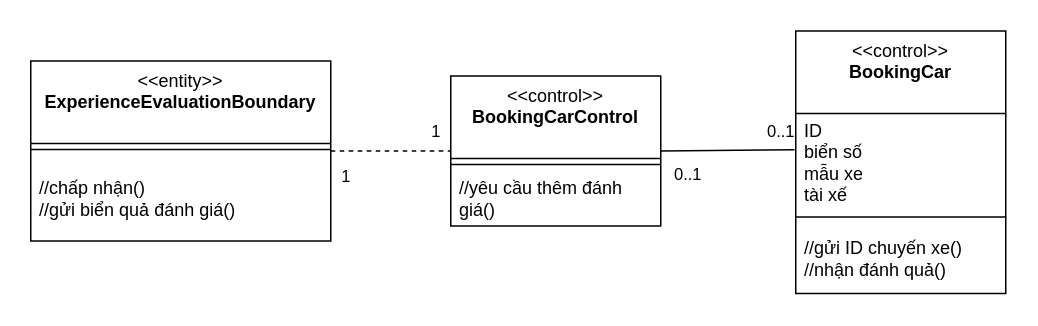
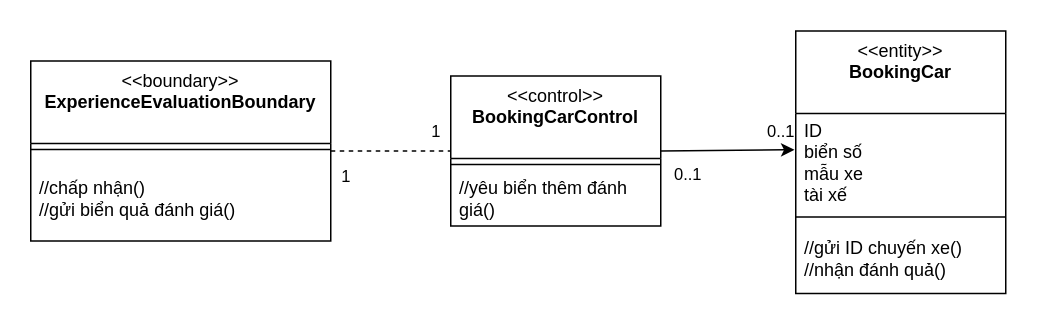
- <mxCell id="8" value="&amp;lt;&amp;lt;control&amp;gt;&amp;gt;&lt;br&gt;&lt;b&gt;BookingCar&lt;/b&gt;" style="swimlane;fontStyle=0;align=center;verticalAlign=top;childLayout=stackLayout;horizontal=1;startSize=55;horizontalStack=0;resizeParent=1;resizeParentMax=0;resizeLast=0;collapsible=0;marginBottom=0;html=1;whiteSpace=wrap;" vertex="1" parent="1"><mxGeometry x="530" y="20" width="140" height="175" as="geometry" /></mxCell>
+ <mxCell id="8" value="&amp;lt;&amp;lt;entity&amp;gt;&amp;gt;&lt;br&gt;&lt;b&gt;BookingCar&lt;/b&gt;" style="swimlane;fontStyle=0;align=center;verticalAlign=top;childLayout=stackLayout;horizontal=1;startSize=55;horizontalStack=0;resizeParent=1;resizeParentMax=0;resizeLast=0;collapsible=0;marginBottom=0;html=1;whiteSpace=wrap;" vertex="1" parent="1"><mxGeometry x="530" y="20" width="140" height="175" as="geometry" /></mxCell>
- <mxCell id="2" value="&amp;lt;&amp;lt;entity&amp;gt;&amp;gt;&lt;br&gt;&lt;b&gt;ExperienceEvaluationBoundary&lt;/b&gt;" style="swimlane;fontStyle=0;align=center;verticalAlign=top;childLayout=stackLayout;horizontal=1;startSize=55;horizontalStack=0;resizeParent=1;resizeParentMax=0;resizeLast=0;collapsible=0;marginBottom=0;html=1;whiteSpace=wrap;" vertex="1" parent="1"><mxGeometry x="20" y="40" width="200" height="120" as="geometry" /></mxCell>
+ <mxCell id="2" value="&amp;lt;&amp;lt;boundary&amp;gt;&amp;gt;&lt;br&gt;&lt;b&gt;ExperienceEvaluationBoundary&lt;/b&gt;" style="swimlane;fontStyle=0;align=center;verticalAlign=top;childLayout=stackLayout;horizontal=1;startSize=55;horizontalStack=0;resizeParent=1;resizeParentMax=0;resizeLast=0;collapsible=0;marginBottom=0;html=1;whiteSpace=wrap;" vertex="1" parent="1"><mxGeometry x="20" y="40" width="200" height="120" as="geometry" /></mxCell>
- <mxCell id="13" value="" style="endArrow=none;html=1;rounded=0;entryX=-0.006;entryY=0.372;entryDx=0;entryDy=0;entryPerimeter=0;exitX=1;exitY=0.5;exitDx=0;exitDy=0;" edge="1" parent="1" source="5" target="9"><mxGeometry width="50" height="50" relative="1" as="geometry"><mxPoint x="450" y="108.69" as="sourcePoint" /><mxPoint x="540" y="106.31" as="targetPoint" /></mxGeometry></mxCell>
+ <mxCell id="13" value="" style="endArrow=classic;html=1;rounded=0;entryX=-0.006;entryY=0.372;entryDx=0;entryDy=0;entryPerimeter=0;exitX=1;exitY=0.5;exitDx=0;exitDy=0;" edge="1" parent="1" source="5" target="9"><mxGeometry width="50" height="50" relative="1" as="geometry"><mxPoint x="450" y="108.69" as="sourcePoint" /><mxPoint x="540" y="106.31" as="targetPoint" /></mxGeometry></mxCell>
- <mxCell id="7" value="//yêu cầu thêm đánh giá()" style="text;html=1;strokeColor=none;fillColor=none;align=left;verticalAlign=middle;spacingLeft=4;spacingRight=4;overflow=hidden;rotatable=0;points=[[0,0.5],[1,0.5]];portConstraint=eastwest;whiteSpace=wrap;" vertex="1" parent="5"><mxGeometry y="63" width="140" height="37" as="geometry" /></mxCell>
+ <mxCell id="7" value="//yêu biển thêm đánh giá()" style="text;html=1;strokeColor=none;fillColor=none;align=left;verticalAlign=middle;spacingLeft=4;spacingRight=4;overflow=hidden;rotatable=0;points=[[0,0.5],[1,0.5]];portConstraint=eastwest;whiteSpace=wrap;" vertex="1" parent="5"><mxGeometry y="63" width="140" height="37" as="geometry" /></mxCell>
